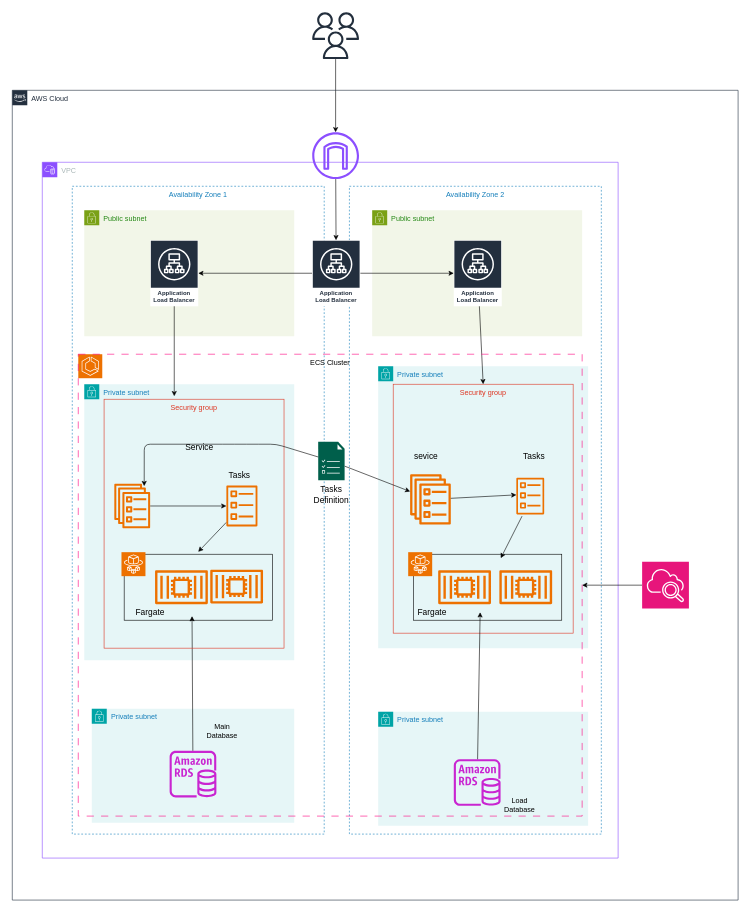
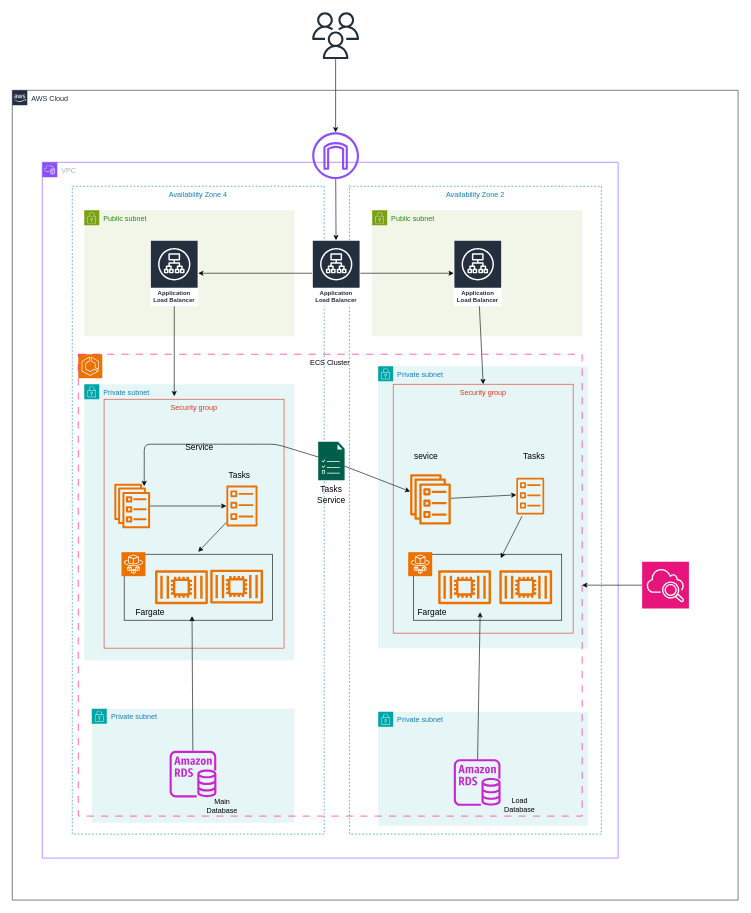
- <mxCell id="3" value="Availability Zone 1" style="fillColor=none;strokeColor=#147EBA;dashed=1;verticalAlign=top;fontStyle=0;fontColor=#147EBA;whiteSpace=wrap;html=1;" parent="2" vertex="1"><mxGeometry x="50" y="40" width="420" height="1080" as="geometry" /></mxCell>
+ <mxCell id="3" value="Availability Zone 4" style="fillColor=none;strokeColor=#147EBA;dashed=1;verticalAlign=top;fontStyle=0;fontColor=#147EBA;whiteSpace=wrap;html=1;" parent="2" vertex="1"><mxGeometry x="50" y="40" width="420" height="1080" as="geometry" /></mxCell>
- <mxCell id="44" value="&lt;font style=&quot;font-size: 14px;&quot;&gt;Tasks&lt;/font&gt;&lt;div&gt;&lt;font style=&quot;font-size: 14px;&quot;&gt;Definition&lt;/font&gt;&lt;/div&gt;" style="text;html=1;align=center;verticalAlign=middle;whiteSpace=wrap;rounded=0;" vertex="1" parent="2"><mxGeometry x="452" y="539" width="60" height="30" as="geometry" /></mxCell>
+ <mxCell id="44" value="&lt;font style=&quot;font-size: 14px;&quot;&gt;Tasks&lt;/font&gt;&lt;div&gt;&lt;font style=&quot;font-size: 14px;&quot;&gt;Service&lt;/font&gt;&lt;/div&gt;" style="text;html=1;align=center;verticalAlign=middle;whiteSpace=wrap;rounded=0;" vertex="1" parent="2"><mxGeometry x="452" y="539" width="60" height="30" as="geometry" /></mxCell>
- <mxCell id="23" value="Main&lt;div&gt;Database&lt;/div&gt;" style="text;html=1;align=center;verticalAlign=middle;whiteSpace=wrap;rounded=0;" parent="2" vertex="1"><mxGeometry x="270" y="934" width="60" height="30" as="geometry" /></mxCell>
+ <mxCell id="23" value="Main&lt;div&gt;Database&lt;/div&gt;" style="text;html=1;align=center;verticalAlign=middle;whiteSpace=wrap;rounded=0;" parent="2" vertex="1"><mxGeometry x="270" y="1059" width="60" height="30" as="geometry" /></mxCell>
